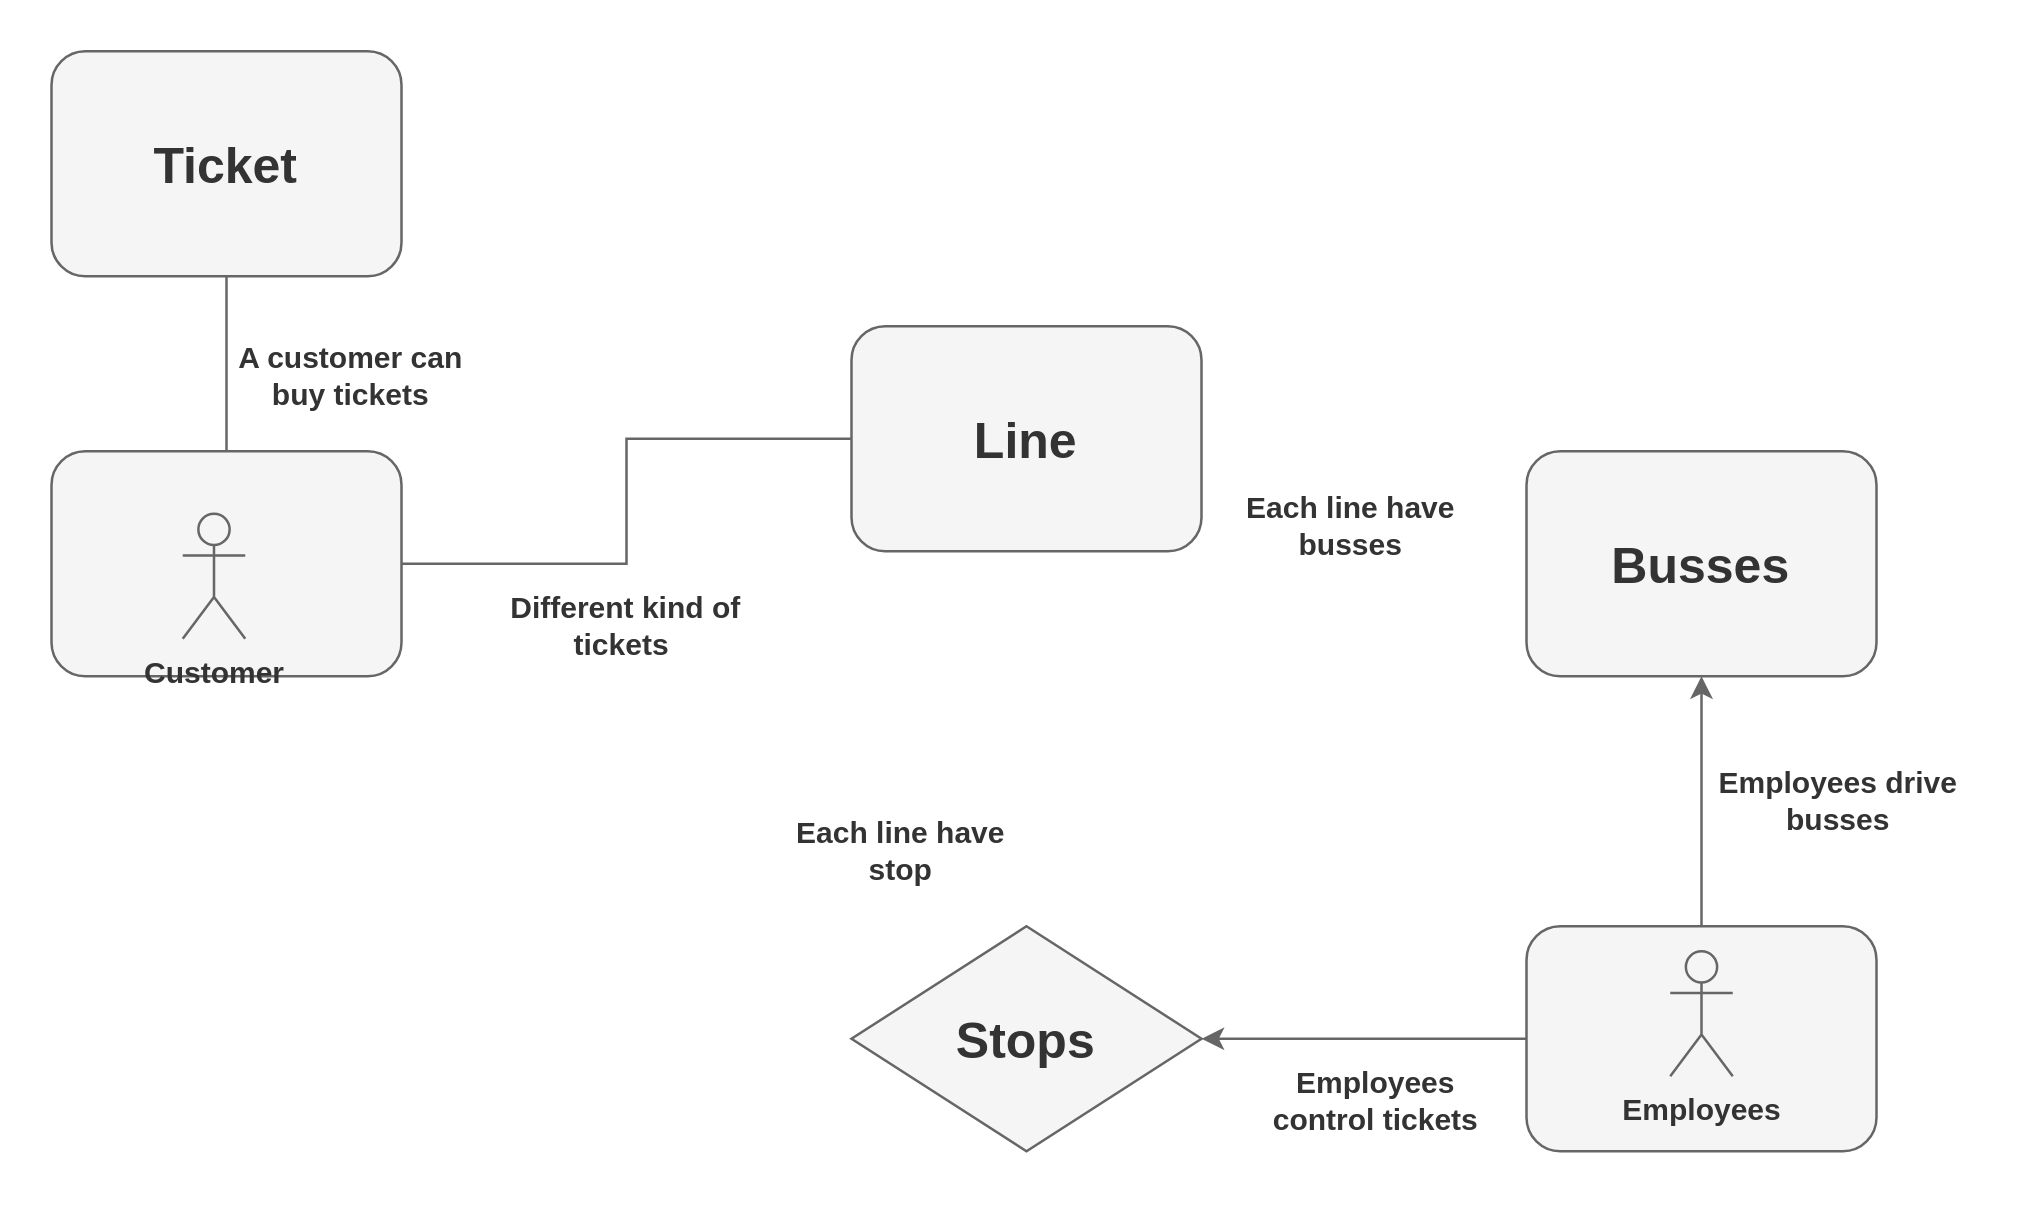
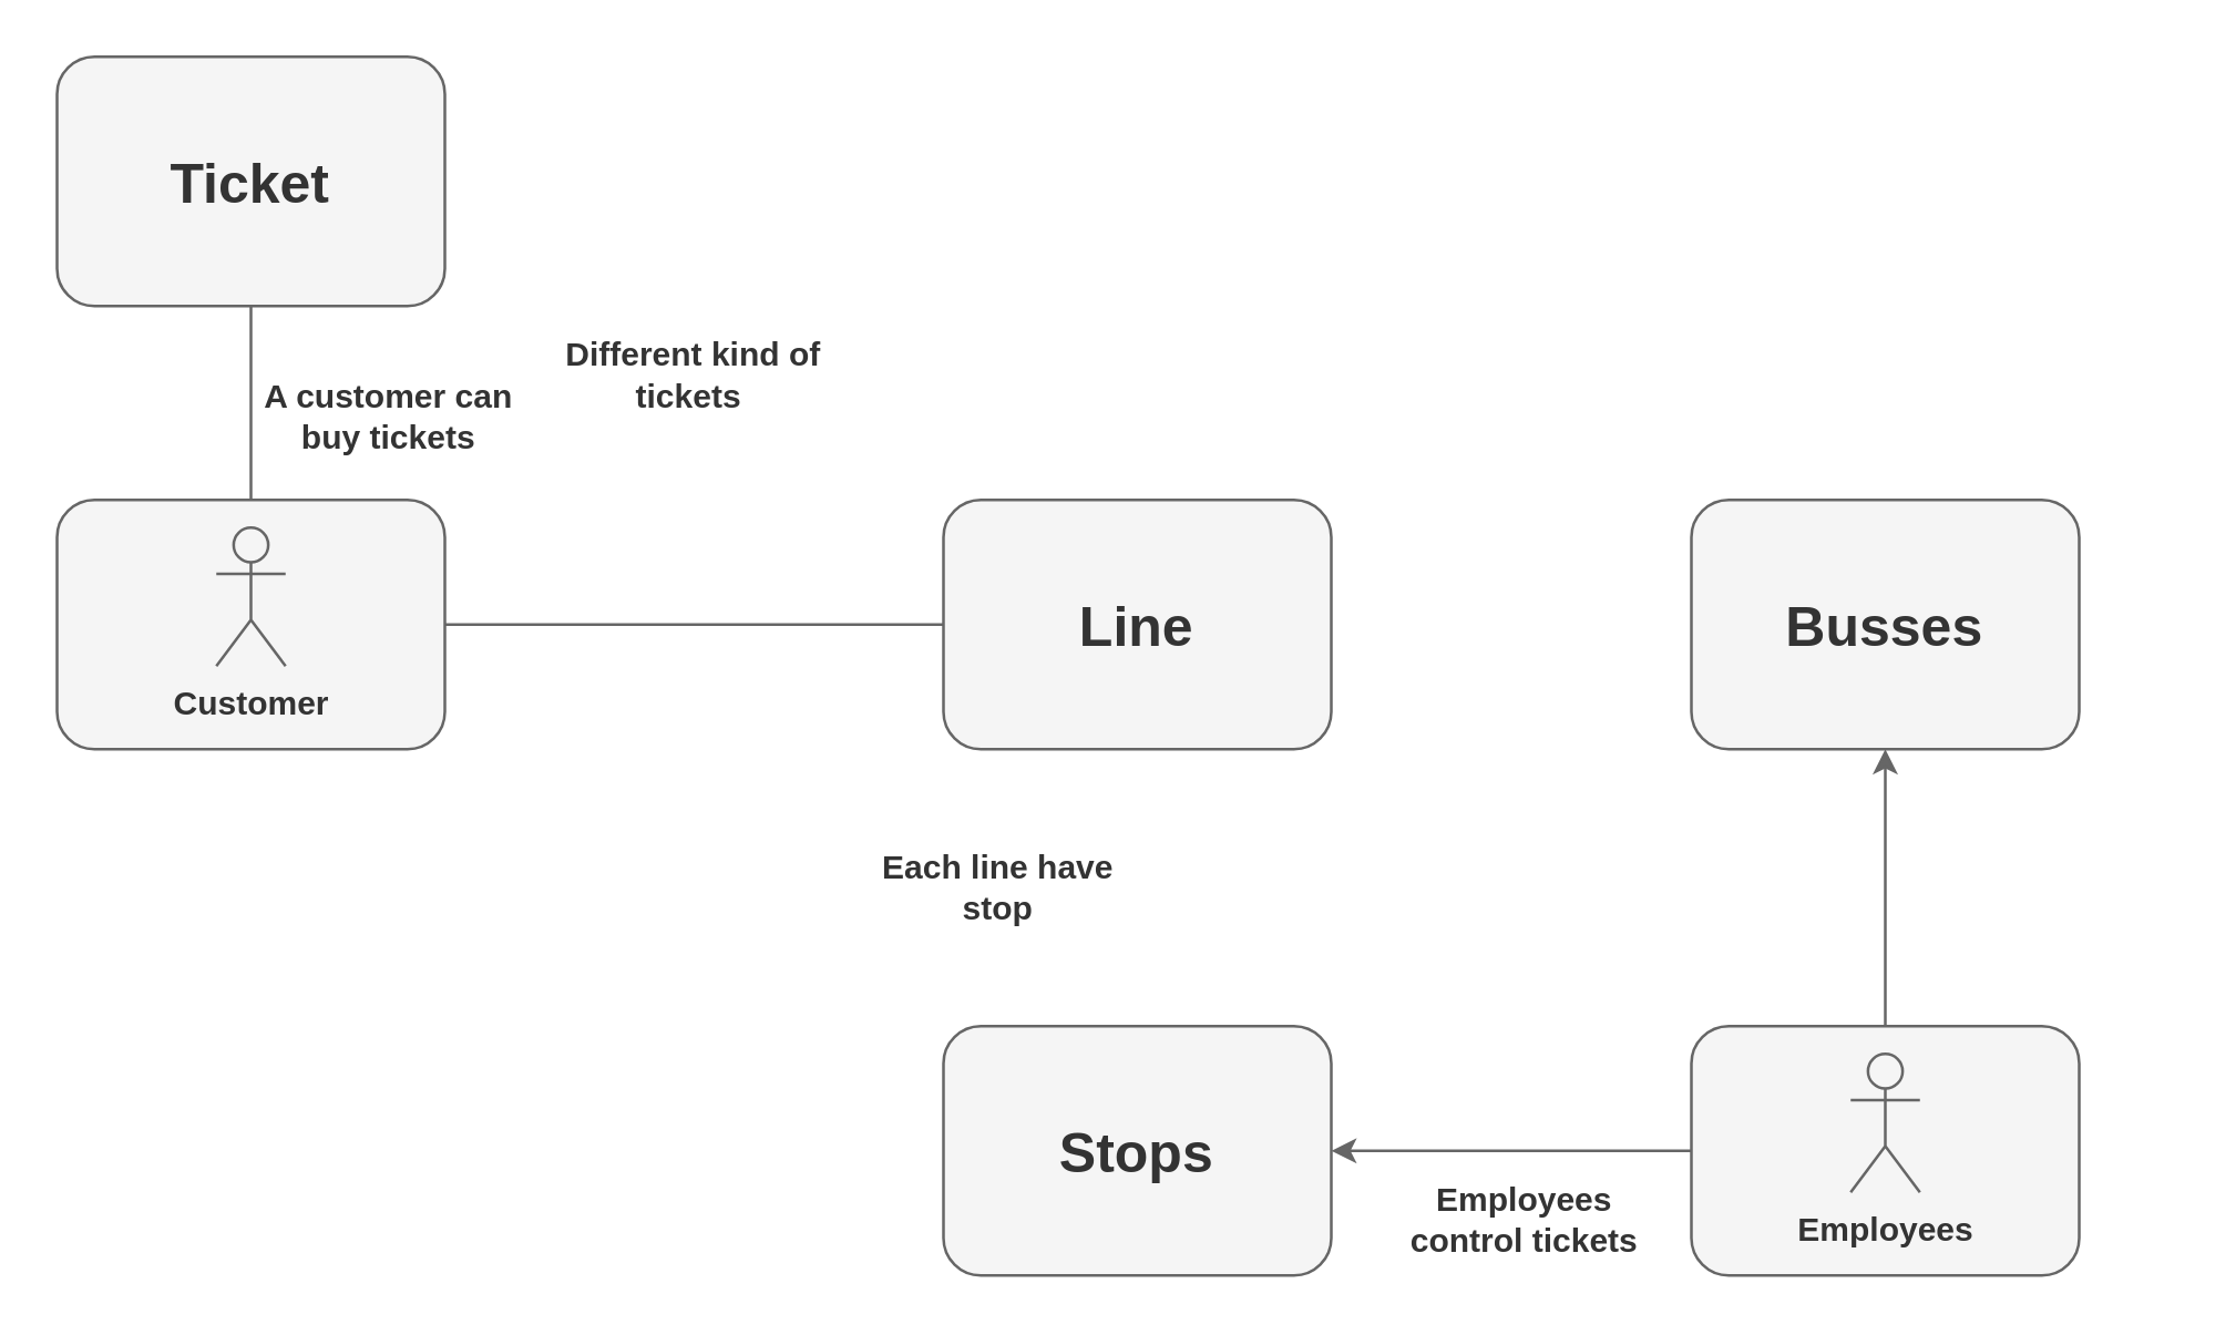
- <mxCell id="7" value="Line" style="rounded=1;whiteSpace=wrap;html=1;fillColor=#f5f5f5;strokeColor=#666666;fontColor=#333333;fontSize=20;fontStyle=1" vertex="1" parent="1"><mxGeometry x="340" y="130" width="140" height="90" as="geometry" /></mxCell>
+ <mxCell id="7" value="Line" style="rounded=1;whiteSpace=wrap;html=1;fillColor=#f5f5f5;strokeColor=#666666;fontColor=#333333;fontSize=20;fontStyle=1" vertex="1" parent="1"><mxGeometry x="340" y="180" width="140" height="90" as="geometry" /></mxCell>
- <mxCell id="16" value="&lt;b&gt;Each line have busses&lt;/b&gt;" style="text;html=1;align=center;verticalAlign=middle;whiteSpace=wrap;rounded=0;fontColor=#333333;" vertex="1" parent="1"><mxGeometry x="490" y="200" width="100" height="20" as="geometry" /></mxCell>
- <mxCell id="4" value="Customer" style="shape=umlActor;verticalLabelPosition=bottom;verticalAlign=top;html=1;outlineConnect=0;fontStyle=1;fillColor=#f5f5f5;strokeColor=#666666;fontColor=#333333;" vertex="1" parent="1"><mxGeometry x="72.5" y="205" width="25" height="50" as="geometry" /></mxCell>
+ <mxCell id="4" value="Customer" style="shape=umlActor;verticalLabelPosition=bottom;verticalAlign=top;html=1;outlineConnect=0;fontStyle=1;fillColor=#f5f5f5;strokeColor=#666666;fontColor=#333333;" vertex="1" parent="1"><mxGeometry x="77.5" y="190" width="25" height="50" as="geometry" /></mxCell>
- <mxCell id="15" value="&lt;b&gt;Different kind of tickets&amp;nbsp;&lt;/b&gt;" style="text;html=1;align=center;verticalAlign=middle;whiteSpace=wrap;rounded=0;fontColor=#333333;" vertex="1" parent="1"><mxGeometry x="200" y="240" width="100" height="20" as="geometry" /></mxCell>
+ <mxCell id="15" value="&lt;b&gt;Different kind of tickets&amp;nbsp;&lt;/b&gt;" style="text;html=1;align=center;verticalAlign=middle;whiteSpace=wrap;rounded=0;fontColor=#333333;" vertex="1" parent="1"><mxGeometry x="200" y="125" width="100" height="20" as="geometry" /></mxCell>
- <mxCell id="19" value="&lt;b&gt;Employees drive busses&lt;/b&gt;" style="text;html=1;align=center;verticalAlign=middle;whiteSpace=wrap;rounded=0;fontColor=#333333;" vertex="1" parent="1"><mxGeometry x="685" y="310" width="100" height="20" as="geometry" /></mxCell>
- <mxCell id="17" value="&lt;b&gt;Each line have stop&lt;/b&gt;" style="text;html=1;align=center;verticalAlign=middle;whiteSpace=wrap;rounded=0;fontColor=#333333;" vertex="1" parent="1"><mxGeometry x="310" y="330" width="100" height="20" as="geometry" /></mxCell>
+ <mxCell id="17" value="&lt;b&gt;Each line have stop&lt;/b&gt;" style="text;html=1;align=center;verticalAlign=middle;whiteSpace=wrap;rounded=0;fontColor=#333333;" vertex="1" parent="1"><mxGeometry x="310" y="310" width="100" height="20" as="geometry" /></mxCell>
- <mxCell id="8" value="Stops" style="rhombus;whiteSpace=wrap;html=1;fillColor=#f5f5f5;strokeColor=#666666;fontColor=#333333;fontSize=20;fontStyle=1;" vertex="1" parent="1"><mxGeometry x="340" y="370" width="140" height="90" as="geometry" /></mxCell>
+ <mxCell id="8" value="Stops" style="rounded=1;whiteSpace=wrap;html=1;fillColor=#f5f5f5;strokeColor=#666666;fontColor=#333333;fontSize=20;fontStyle=1" vertex="1" parent="1"><mxGeometry x="340" y="370" width="140" height="90" as="geometry" /></mxCell>
